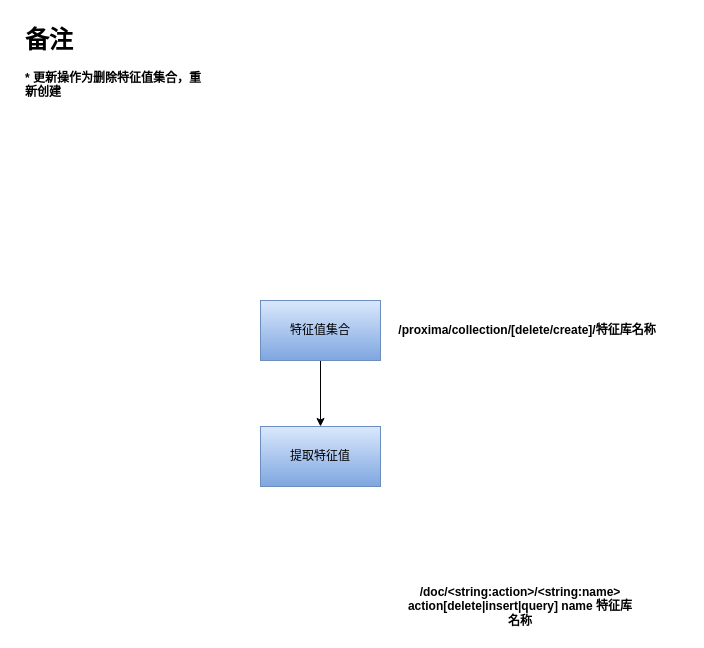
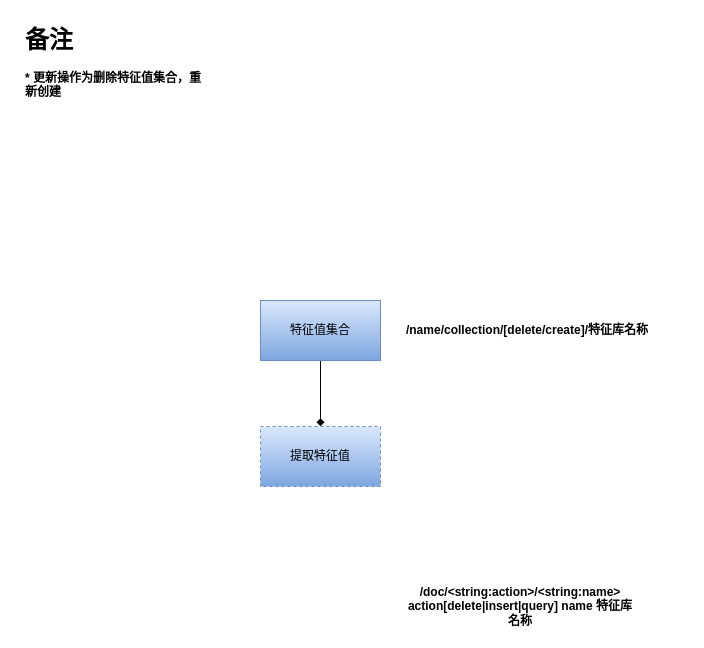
- <mxCell id="4" value="&lt;div class=&quot;lake-content&quot;&gt;&lt;span class=&quot;ne-text&quot;&gt;/proxima/collection/[delete/create]/特征库名称&lt;/span&gt;&lt;/div&gt;" style="text;html=1;strokeColor=none;fillColor=none;align=center;verticalAlign=middle;whiteSpace=wrap;rounded=0;sketch=0;fontColor=#000000;fontStyle=1" vertex="1" parent="1"><mxGeometry x="372" y="320" width="310" height="20" as="geometry" /></mxCell>
+ <mxCell id="4" value="&lt;div class=&quot;lake-content&quot;&gt;&lt;span class=&quot;ne-text&quot;&gt;/name/collection/[delete/create]/特征库名称&lt;/span&gt;&lt;/div&gt;" style="text;html=1;strokeColor=none;fillColor=none;align=center;verticalAlign=middle;whiteSpace=wrap;rounded=0;sketch=0;fontColor=#000000;fontStyle=1" vertex="1" parent="1"><mxGeometry x="372" y="320" width="310" height="20" as="geometry" /></mxCell>
- <mxCell id="2" style="edgeStyle=orthogonalEdgeStyle;curved=0;rounded=1;sketch=0;orthogonalLoop=1;jettySize=auto;html=1;fontColor=#000000;" edge="1" parent="1" source="3" target="7"><mxGeometry relative="1" as="geometry" /></mxCell>
+ <mxCell id="2" style="edgeStyle=orthogonalEdgeStyle;curved=0;rounded=1;sketch=0;orthogonalLoop=1;jettySize=auto;html=1;fontColor=#000000;endArrow=diamond;" edge="1" parent="1" source="3" target="7"><mxGeometry relative="1" as="geometry" /></mxCell>
- <mxCell id="7" value="提取特征值" style="whiteSpace=wrap;html=1;fillColor=#dae8fc;gradientColor=#7ea6e0;strokeColor=#6c8ebf;" vertex="1" parent="1"><mxGeometry x="260" y="426" width="120" height="60" as="geometry" /></mxCell>
+ <mxCell id="7" value="提取特征值" style="whiteSpace=wrap;html=1;fillColor=#dae8fc;gradientColor=#7ea6e0;strokeColor=#6c8ebf;dashed=1;" vertex="1" parent="1"><mxGeometry x="260" y="426" width="120" height="60" as="geometry" /></mxCell>
